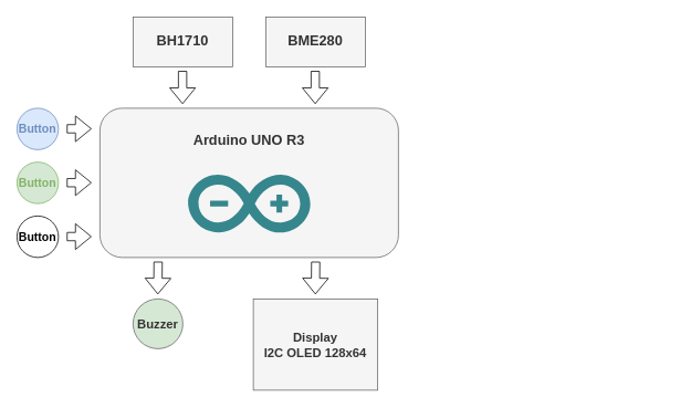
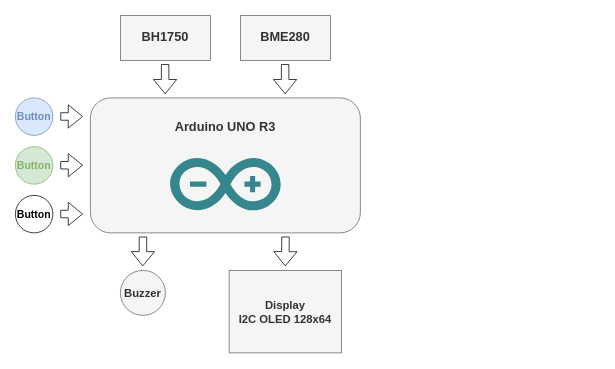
- <mxCell id="4" value="BH1710" style="rounded=0;whiteSpace=wrap;html=1;fontSize=17;fillColor=#f5f5f5;strokeColor=#666666;fontColor=#333333;fontStyle=1" vertex="1" parent="1"><mxGeometry x="160" y="20" width="120" height="60" as="geometry" /></mxCell>
+ <mxCell id="4" value="BH1750" style="rounded=0;whiteSpace=wrap;html=1;fontSize=17;fillColor=#f5f5f5;strokeColor=#666666;fontColor=#333333;fontStyle=1" vertex="1" parent="1"><mxGeometry x="160" y="20" width="120" height="60" as="geometry" /></mxCell>
- <mxCell id="16" value="&lt;b&gt;Buzzer&lt;/b&gt;" style="ellipse;whiteSpace=wrap;html=1;aspect=fixed;fontSize=15;fillColor=#d5e8d4;strokeColor=#666666;fontColor=#333333;" vertex="1" parent="1"><mxGeometry x="160" y="360" width="60" height="60" as="geometry" /></mxCell>
+ <mxCell id="16" value="&lt;b&gt;Buzzer&lt;/b&gt;" style="ellipse;whiteSpace=wrap;html=1;aspect=fixed;fontSize=15;fillColor=#f5f5f5;strokeColor=#666666;fontColor=#333333;" vertex="1" parent="1"><mxGeometry x="160" y="360" width="60" height="60" as="geometry" /></mxCell>
